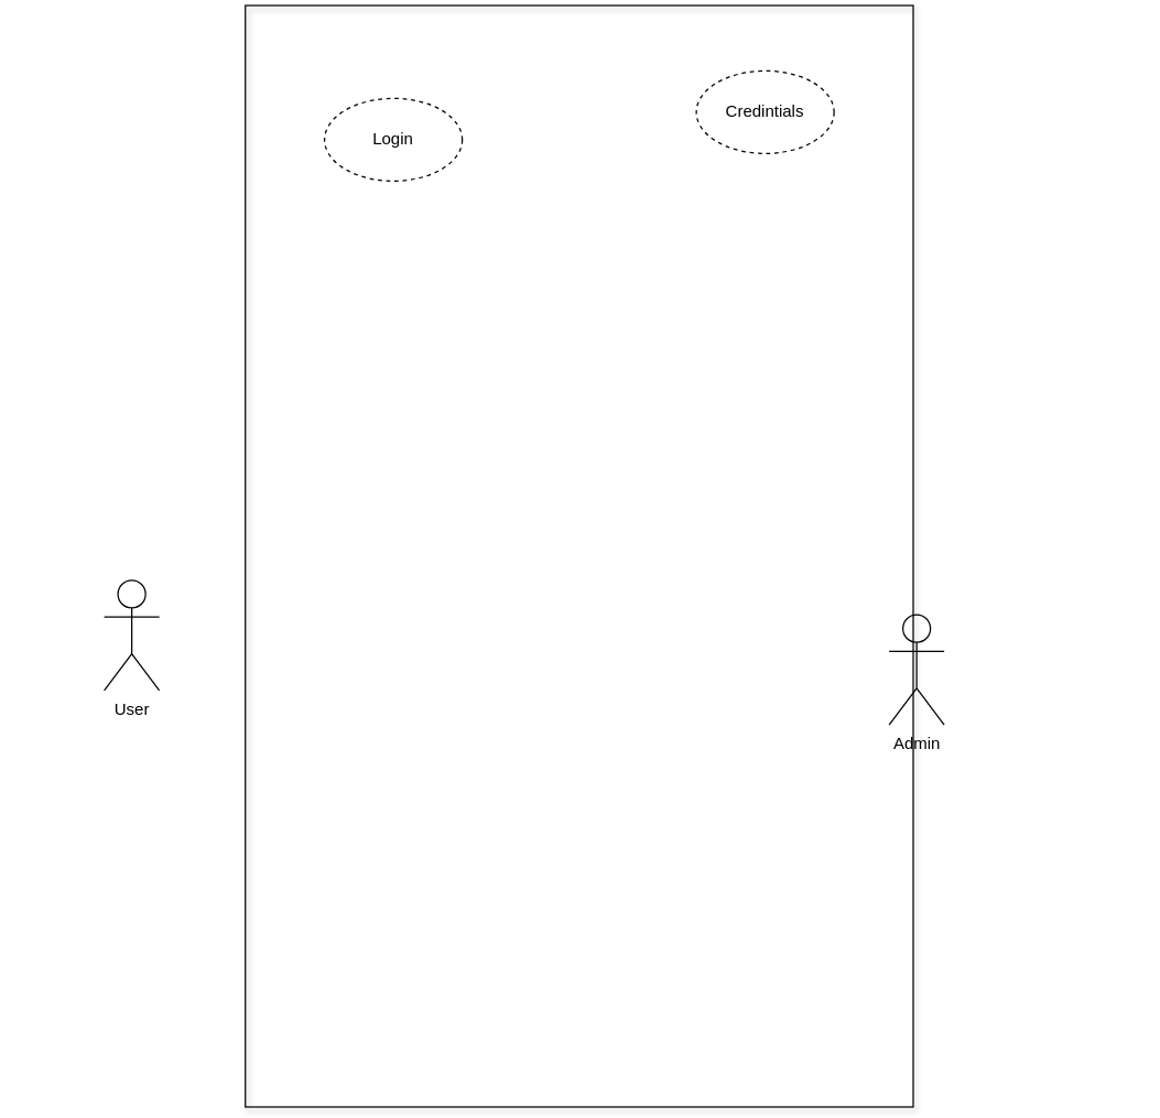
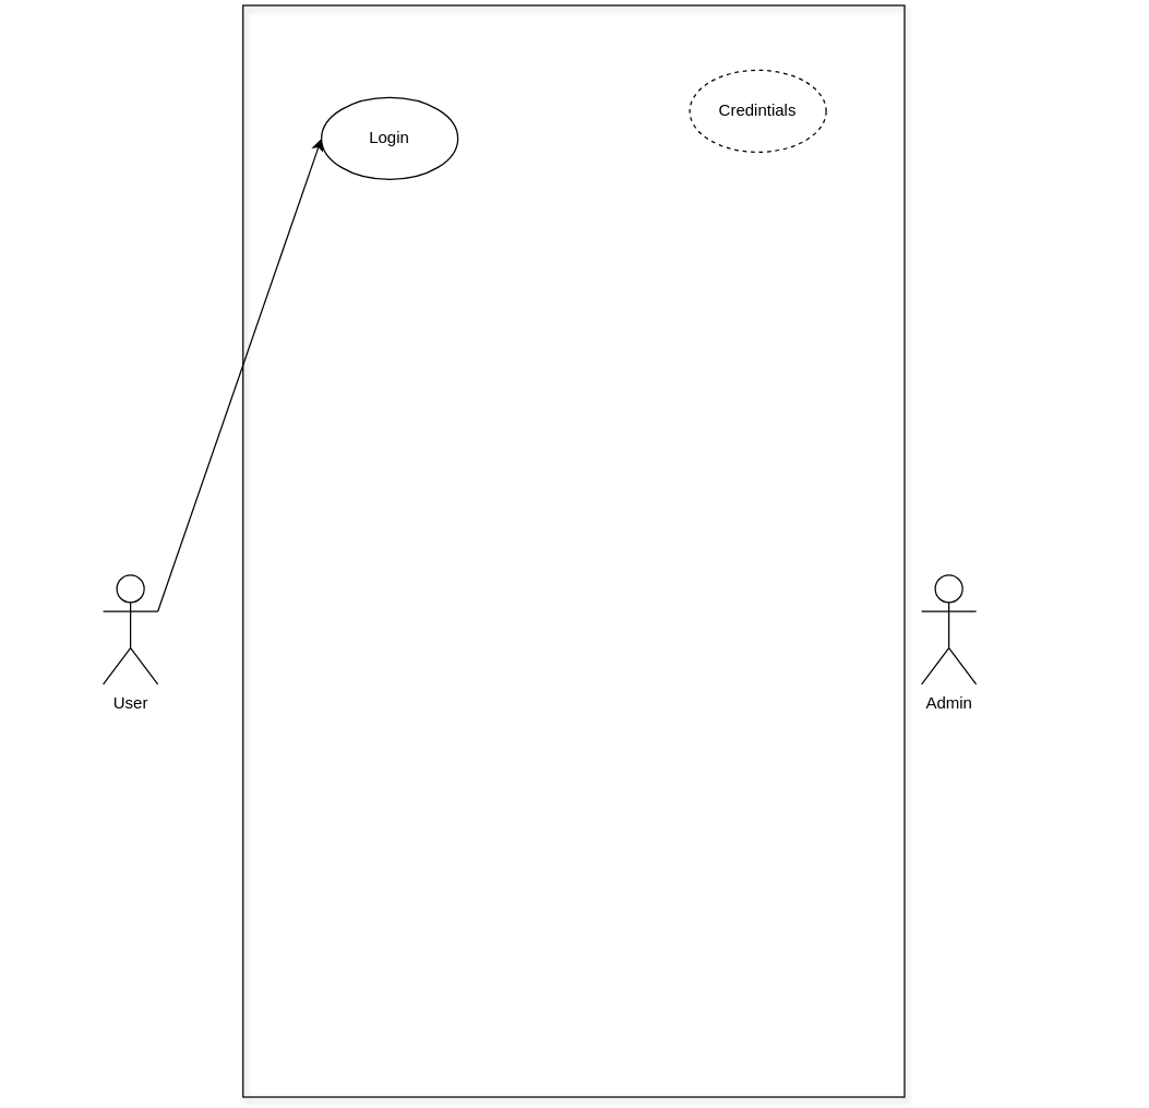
- <mxCell id="6" value="Login" style="ellipse;whiteSpace=wrap;html=1;dashed=1;" vertex="1" parent="1"><mxGeometry x="235" y="40" width="100" height="60" as="geometry" /></mxCell>
+ <mxCell id="6" value="Login" style="ellipse;whiteSpace=wrap;html=1;" vertex="1" parent="1"><mxGeometry x="235" y="40" width="100" height="60" as="geometry" /></mxCell>
+ <mxCell id="2" style="edgeStyle=none;html=1;exitX=1;exitY=0.333;exitDx=0;exitDy=0;exitPerimeter=0;entryX=0;entryY=0.5;entryDx=0;entryDy=0;" edge="1" parent="1" source="3" target="6"><mxGeometry relative="1" as="geometry" /></mxCell>
- <mxCell id="4" value="Admin" style="shape=umlActor;verticalLabelPosition=bottom;verticalAlign=top;html=1;outlineConnect=0;" vertex="1" parent="1"><mxGeometry x="645" y="415" width="40" height="80" as="geometry" /></mxCell>
+ <mxCell id="4" value="Admin" style="shape=umlActor;verticalLabelPosition=bottom;verticalAlign=top;html=1;outlineConnect=0;" vertex="1" parent="1"><mxGeometry x="675" y="390" width="40" height="80" as="geometry" /></mxCell>
